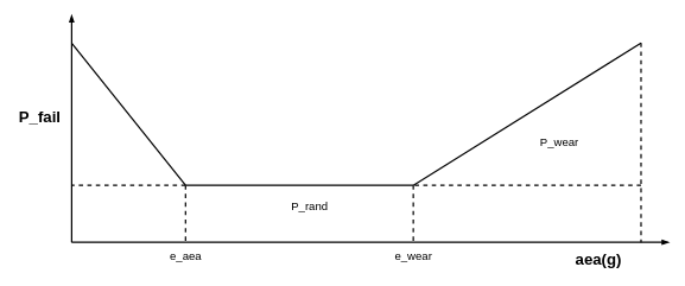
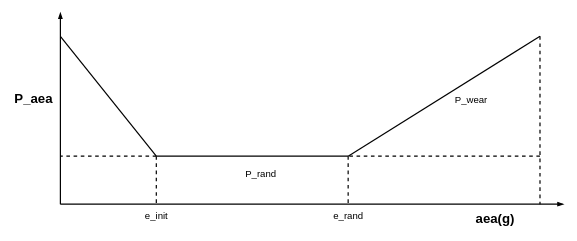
- <mxCell id="10" value="P_fail" style="text;html=1;align=center;verticalAlign=middle;resizable=0;points=[];autosize=1;fontSize=22;fontStyle=1;strokeWidth=2;" vertex="1" parent="1"><mxGeometry x="20" y="150" width="70" height="30" as="geometry" /></mxCell>
+ <mxCell id="10" value="P_aea" style="text;html=1;align=center;verticalAlign=middle;resizable=0;points=[];autosize=1;fontSize=22;fontStyle=1;strokeWidth=2;" vertex="1" parent="1"><mxGeometry x="20" y="150" width="70" height="30" as="geometry" /></mxCell>
- <mxCell id="12" value="P_wear" style="text;html=1;align=center;verticalAlign=middle;resizable=0;points=[];autosize=1;fontSize=16;strokeWidth=2;" vertex="1" parent="1"><mxGeometry x="750" y="190" width="70" height="20" as="geometry" /></mxCell>
+ <mxCell id="12" value="P_wear" style="text;html=1;align=center;verticalAlign=middle;resizable=0;points=[];autosize=1;fontSize=16;strokeWidth=2;" vertex="1" parent="1"><mxGeometry x="750" y="155" width="70" height="20" as="geometry" /></mxCell>
- <mxCell id="14" value="e_aea" style="text;html=1;align=center;verticalAlign=middle;resizable=0;points=[];autosize=1;fontSize=16;strokeWidth=2;" vertex="1" parent="1"><mxGeometry x="235" y="350" width="50" height="20" as="geometry" /></mxCell>
+ <mxCell id="14" value="e_init" style="text;html=1;align=center;verticalAlign=middle;resizable=0;points=[];autosize=1;fontSize=16;strokeWidth=2;" vertex="1" parent="1"><mxGeometry x="235" y="350" width="50" height="20" as="geometry" /></mxCell>
- <mxCell id="15" value="e_wear" style="text;html=1;align=center;verticalAlign=middle;resizable=0;points=[];autosize=1;fontSize=16;strokeWidth=2;" vertex="1" parent="1"><mxGeometry x="545" y="350" width="70" height="20" as="geometry" /></mxCell>
+ <mxCell id="15" value="e_rand" style="text;html=1;align=center;verticalAlign=middle;resizable=0;points=[];autosize=1;fontSize=16;strokeWidth=2;" vertex="1" parent="1"><mxGeometry x="545" y="350" width="70" height="20" as="geometry" /></mxCell>
- <mxCell id="16" value="aea(g)" style="text;html=1;align=center;verticalAlign=middle;resizable=0;points=[];autosize=1;fontSize=22;fontStyle=1;strokeWidth=2;" vertex="1" parent="1"><mxGeometry x="800" y="350" width="80" height="30" as="geometry" /></mxCell>
+ <mxCell id="16" value="aea(g)" style="text;html=1;align=center;verticalAlign=middle;resizable=0;points=[];autosize=1;fontSize=22;fontStyle=1;strokeWidth=2;" vertex="1" parent="1"><mxGeometry x="785" y="350" width="80" height="30" as="geometry" /></mxCell>
